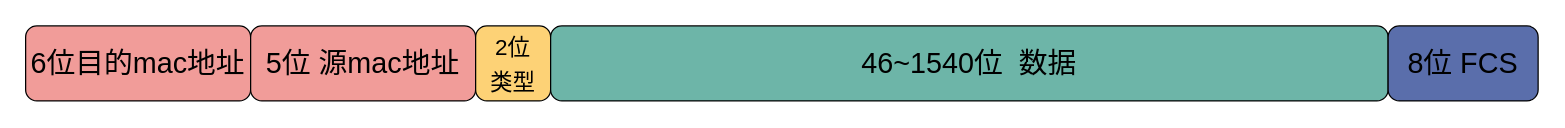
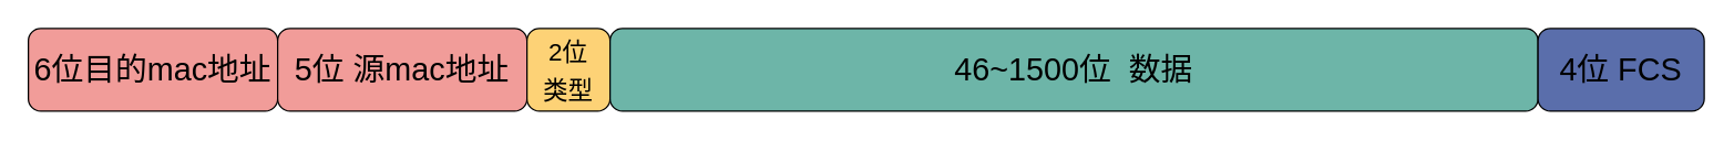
- <mxCell id="5" value="&lt;font style=&quot;font-size: 23px&quot;&gt;46~1540位&amp;nbsp; 数据&lt;/font&gt;" style="rounded=1;whiteSpace=wrap;html=1;fontSize=23;fillColor=#6DB5A8;" parent="1" vertex="1"><mxGeometry x="440" y="20" width="670" height="60" as="geometry" /></mxCell>
+ <mxCell id="5" value="&lt;font style=&quot;font-size: 23px&quot;&gt;46~1500位&amp;nbsp; 数据&lt;/font&gt;" style="rounded=1;whiteSpace=wrap;html=1;fontSize=23;fillColor=#6DB5A8;" parent="1" vertex="1"><mxGeometry x="440" y="20" width="670" height="60" as="geometry" /></mxCell>
- <mxCell id="6" value="&lt;font style=&quot;font-size: 23px&quot;&gt;8位 FCS&lt;/font&gt;" style="rounded=1;whiteSpace=wrap;html=1;fontSize=23;fillColor=#5A6EAB;" parent="1" vertex="1"><mxGeometry x="1110" y="20" width="120" height="60" as="geometry" /></mxCell>
+ <mxCell id="6" value="&lt;font style=&quot;font-size: 23px&quot;&gt;4位 FCS&lt;/font&gt;" style="rounded=1;whiteSpace=wrap;html=1;fontSize=23;fillColor=#5A6EAB;" parent="1" vertex="1"><mxGeometry x="1110" y="20" width="120" height="60" as="geometry" /></mxCell>
